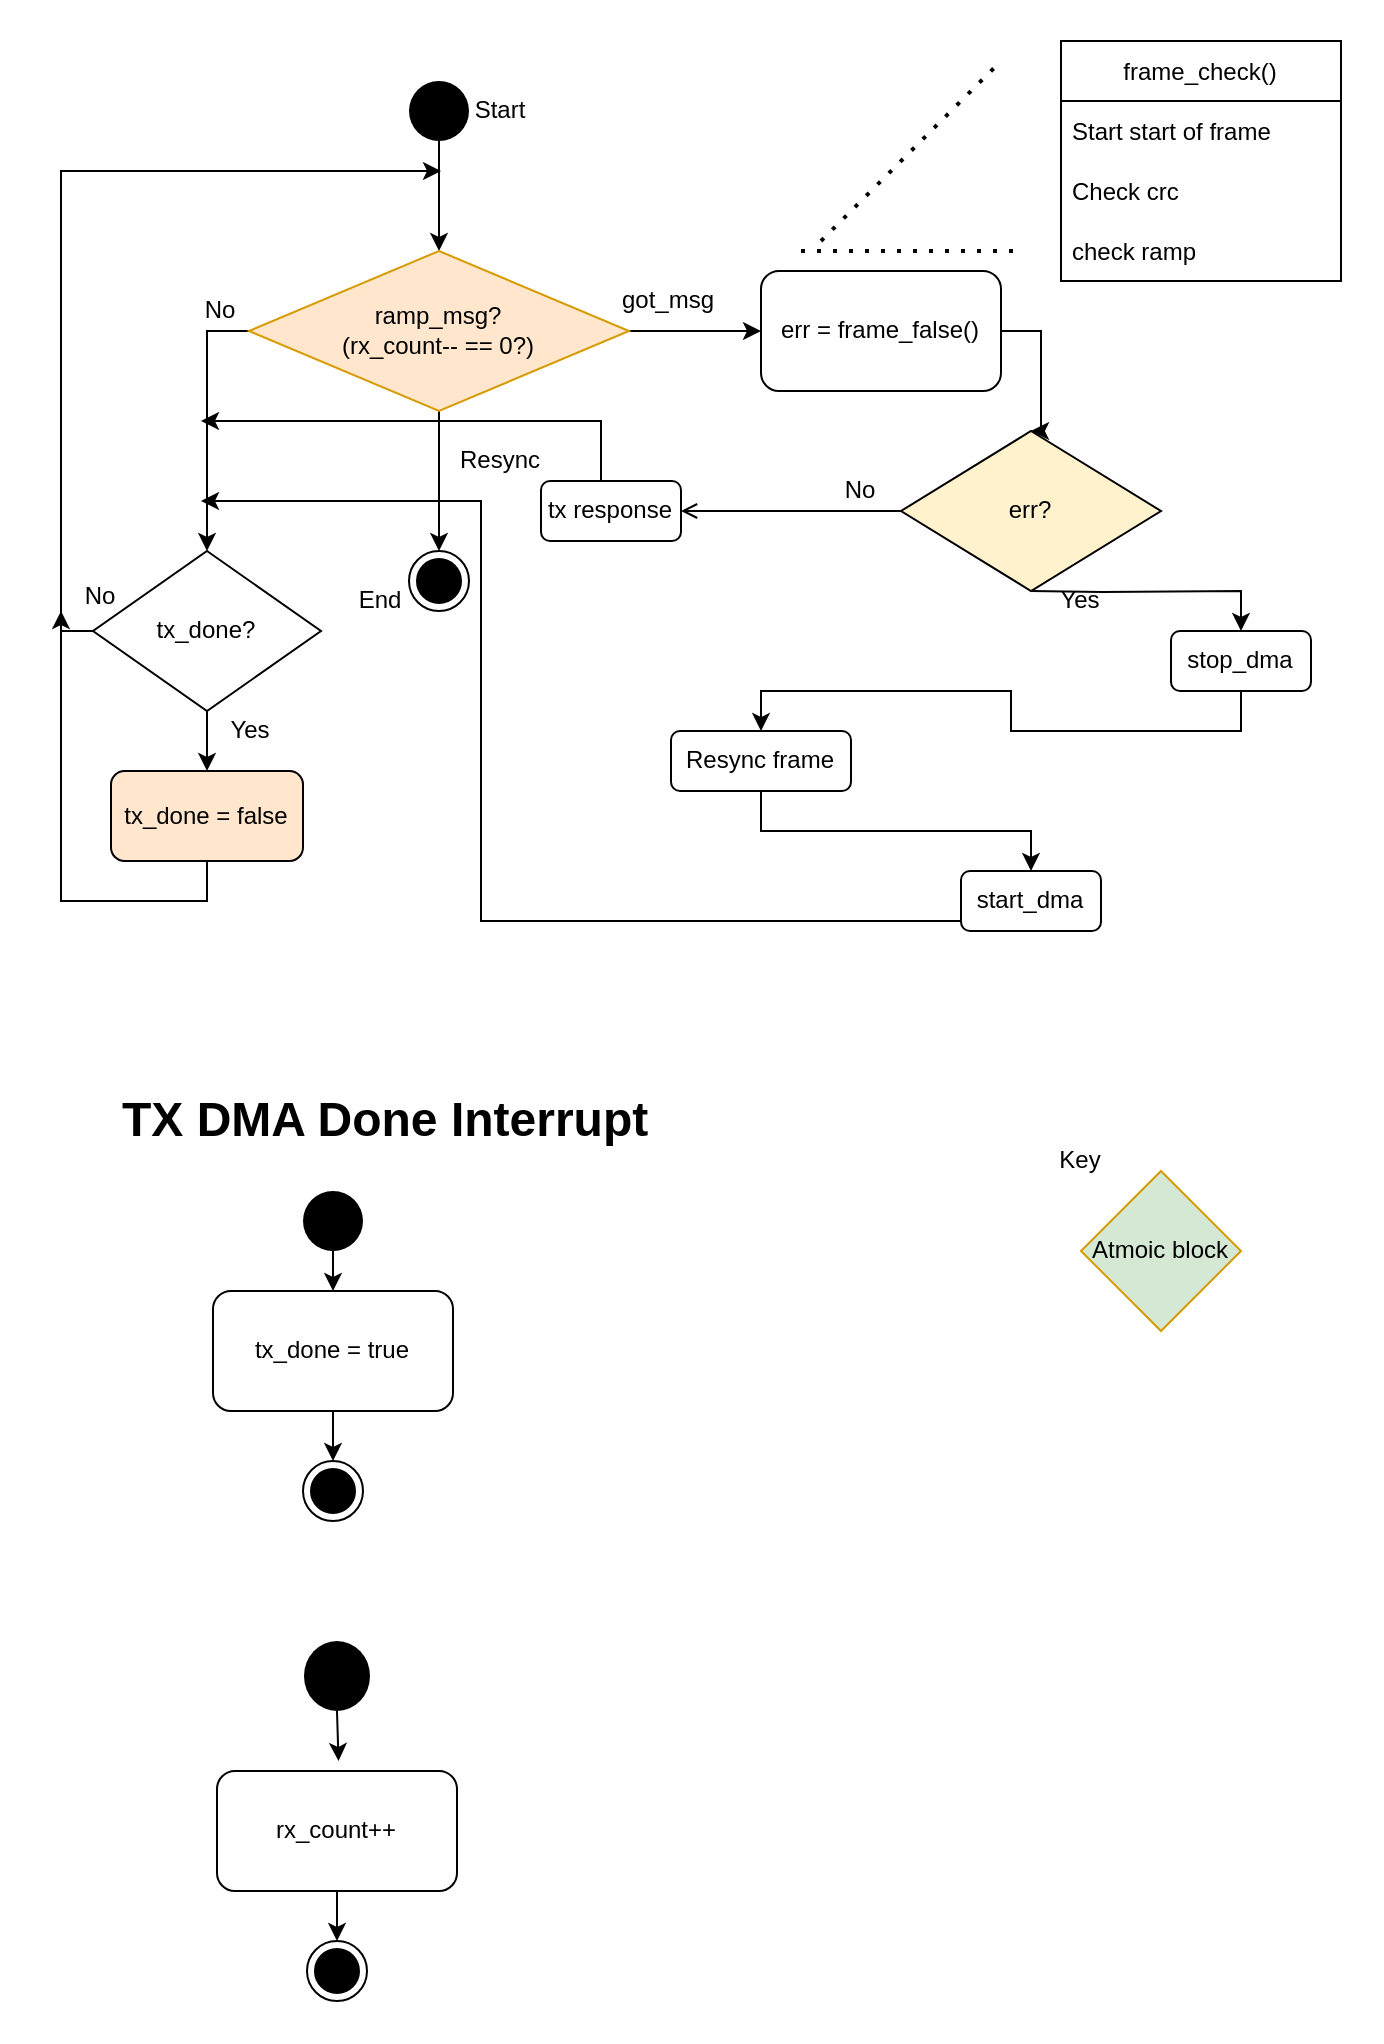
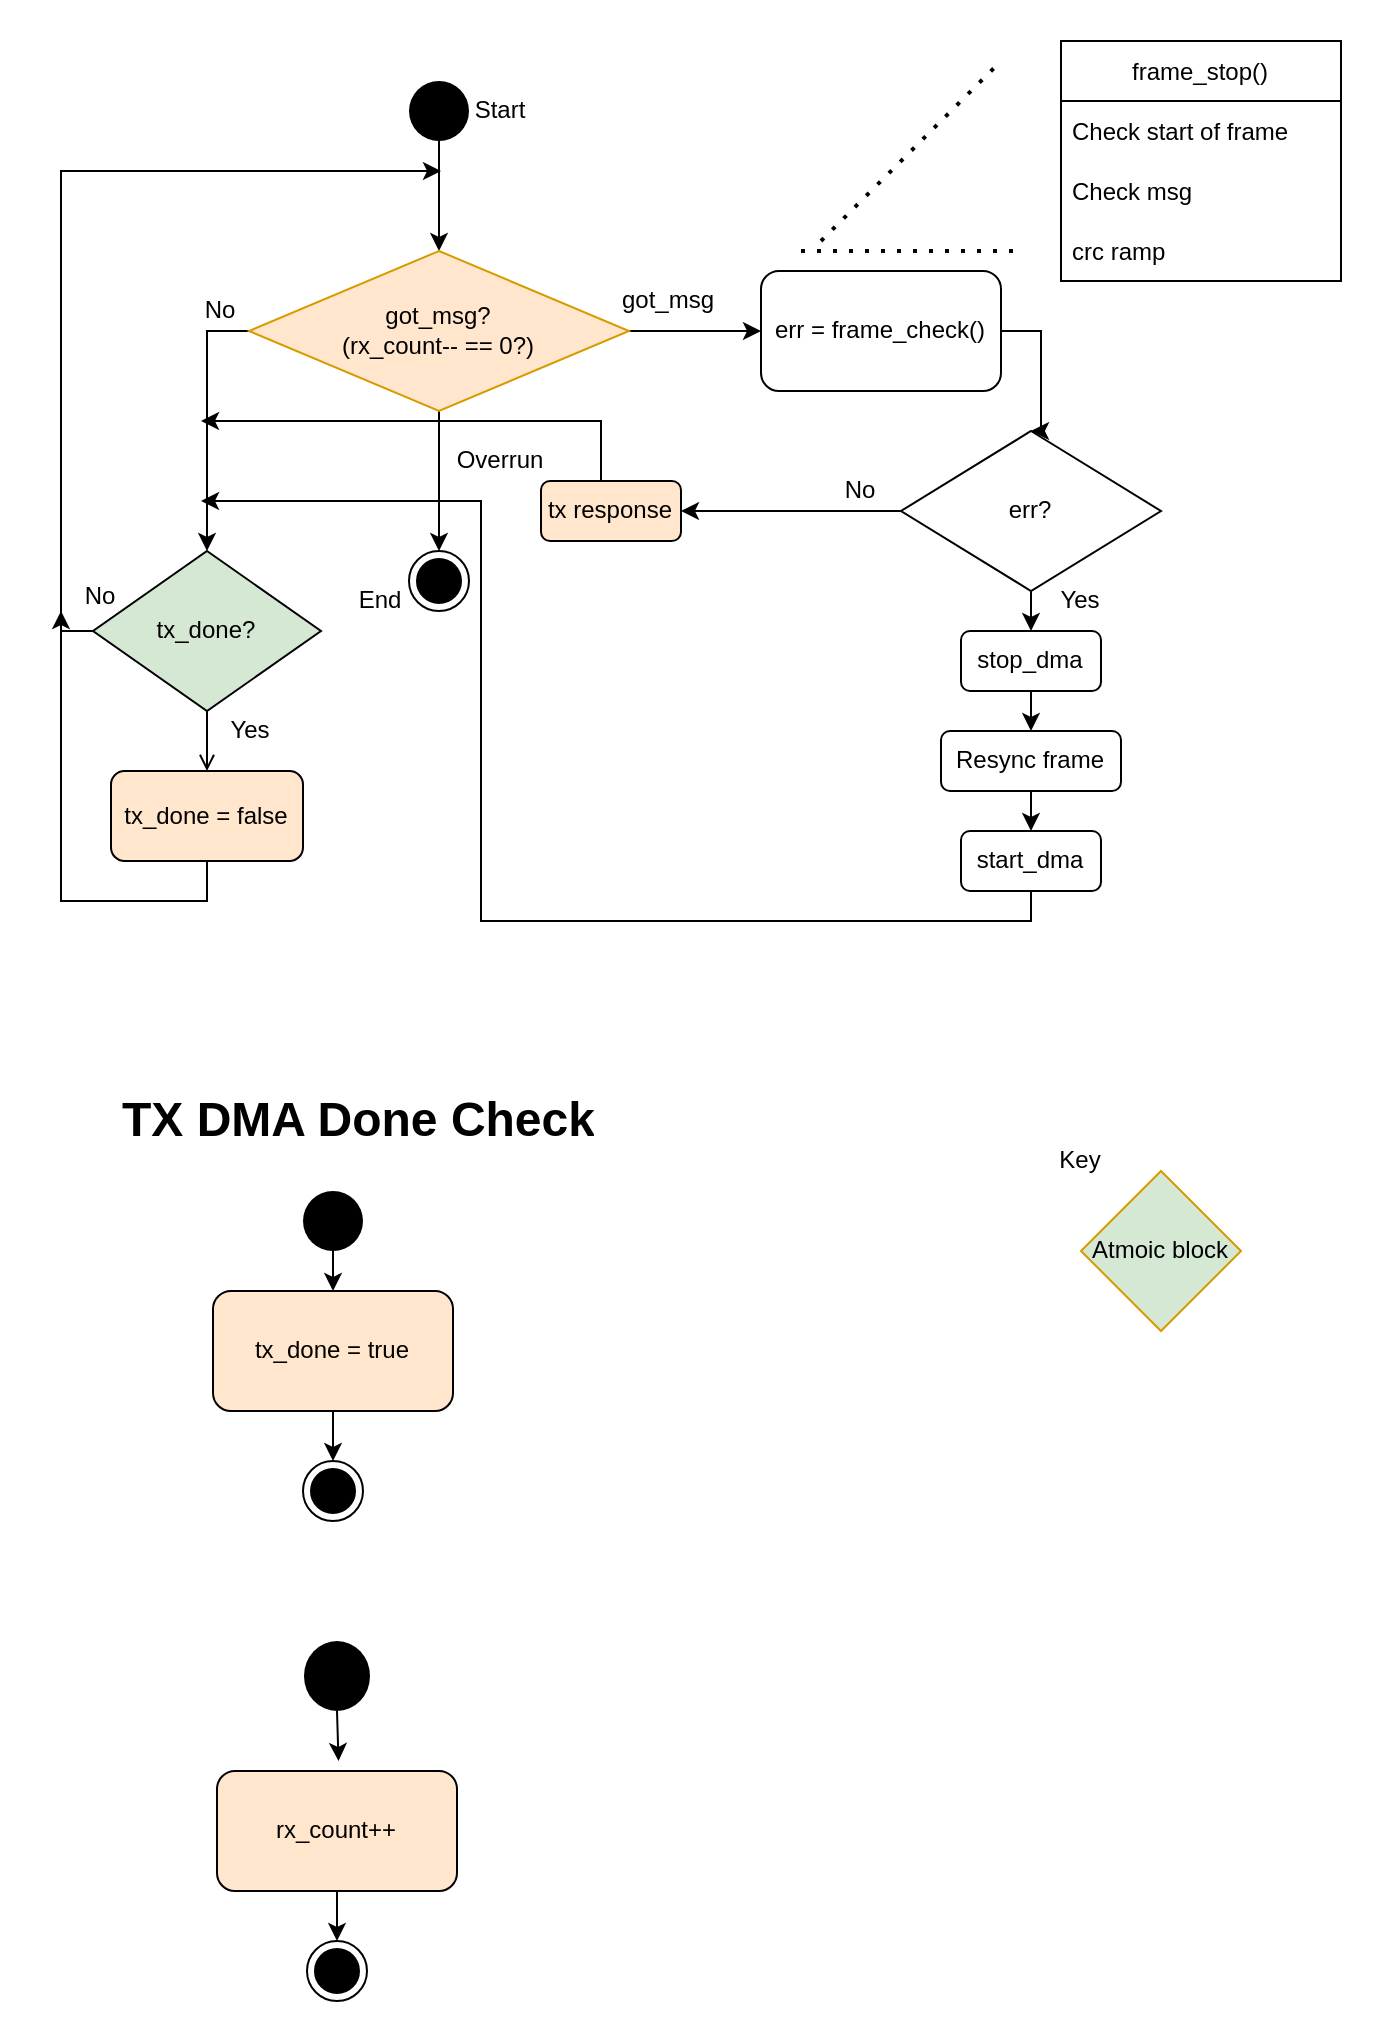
- <mxCell id="13" value="frame_check()" style="swimlane;fontStyle=0;childLayout=stackLayout;horizontal=1;startSize=30;horizontalStack=0;resizeParent=1;resizeParentMax=0;resizeLast=0;collapsible=1;marginBottom=0;" vertex="1" parent="1"><mxGeometry x="530" y="20" width="140" height="120" as="geometry" /></mxCell>
+ <mxCell id="13" value="frame_stop()" style="swimlane;fontStyle=0;childLayout=stackLayout;horizontal=1;startSize=30;horizontalStack=0;resizeParent=1;resizeParentMax=0;resizeLast=0;collapsible=1;marginBottom=0;" vertex="1" parent="1"><mxGeometry x="530" y="20" width="140" height="120" as="geometry" /></mxCell>
- <mxCell id="14" value="Start start of frame" style="text;strokeColor=none;fillColor=none;align=left;verticalAlign=middle;spacingLeft=4;spacingRight=4;overflow=hidden;points=[[0,0.5],[1,0.5]];portConstraint=eastwest;rotatable=0;" vertex="1" parent="13"><mxGeometry y="30" width="140" height="30" as="geometry" /></mxCell>
+ <mxCell id="14" value="Check start of frame" style="text;strokeColor=none;fillColor=none;align=left;verticalAlign=middle;spacingLeft=4;spacingRight=4;overflow=hidden;points=[[0,0.5],[1,0.5]];portConstraint=eastwest;rotatable=0;" vertex="1" parent="13"><mxGeometry y="30" width="140" height="30" as="geometry" /></mxCell>
- <mxCell id="15" value="Check crc" style="text;strokeColor=none;fillColor=none;align=left;verticalAlign=middle;spacingLeft=4;spacingRight=4;overflow=hidden;points=[[0,0.5],[1,0.5]];portConstraint=eastwest;rotatable=0;" vertex="1" parent="13"><mxGeometry y="60" width="140" height="30" as="geometry" /></mxCell>
+ <mxCell id="15" value="Check msg" style="text;strokeColor=none;fillColor=none;align=left;verticalAlign=middle;spacingLeft=4;spacingRight=4;overflow=hidden;points=[[0,0.5],[1,0.5]];portConstraint=eastwest;rotatable=0;" vertex="1" parent="13"><mxGeometry y="60" width="140" height="30" as="geometry" /></mxCell>
- <mxCell id="16" value="check ramp" style="text;strokeColor=none;fillColor=none;align=left;verticalAlign=middle;spacingLeft=4;spacingRight=4;overflow=hidden;points=[[0,0.5],[1,0.5]];portConstraint=eastwest;rotatable=0;" vertex="1" parent="13"><mxGeometry y="90" width="140" height="30" as="geometry" /></mxCell>
+ <mxCell id="16" value="crc ramp" style="text;strokeColor=none;fillColor=none;align=left;verticalAlign=middle;spacingLeft=4;spacingRight=4;overflow=hidden;points=[[0,0.5],[1,0.5]];portConstraint=eastwest;rotatable=0;" vertex="1" parent="13"><mxGeometry y="90" width="140" height="30" as="geometry" /></mxCell>
- <mxCell id="24" value="ramp_msg?&lt;br&gt;(rx_count-- == 0?)&lt;br&gt;" style="rhombus;whiteSpace=wrap;html=1;fillColor=#ffe6cc;strokeColor=#d79b00;" vertex="1" parent="1"><mxGeometry x="124" y="125" width="190" height="80" as="geometry" /></mxCell>
+ <mxCell id="24" value="got_msg?&lt;br&gt;(rx_count-- == 0?)&lt;br&gt;" style="rhombus;whiteSpace=wrap;html=1;fillColor=#ffe6cc;strokeColor=#d79b00;" vertex="1" parent="1"><mxGeometry x="124" y="125" width="190" height="80" as="geometry" /></mxCell>
- <mxCell id="31" value="err = frame_false()" style="rounded=1;whiteSpace=wrap;html=1;" vertex="1" parent="1"><mxGeometry x="380" y="135" width="120" height="60" as="geometry" /></mxCell>
+ <mxCell id="31" value="err = frame_check()" style="rounded=1;whiteSpace=wrap;html=1;" vertex="1" parent="1"><mxGeometry x="380" y="135" width="120" height="60" as="geometry" /></mxCell>
- <mxCell id="42" value="Resync" style="text;html=1;strokeColor=none;fillColor=none;align=center;verticalAlign=middle;whiteSpace=wrap;rounded=0;" vertex="1" parent="1"><mxGeometry x="220" y="215" width="60" height="30" as="geometry" /></mxCell>
+ <mxCell id="42" value="Overrun" style="text;html=1;strokeColor=none;fillColor=none;align=center;verticalAlign=middle;whiteSpace=wrap;rounded=0;" vertex="1" parent="1"><mxGeometry x="220" y="215" width="60" height="30" as="geometry" /></mxCell>
- <mxCell id="50" value="tx response" style="rounded=1;whiteSpace=wrap;html=1;" vertex="1" parent="1"><mxGeometry x="270" y="240" width="70" height="30" as="geometry" /></mxCell>
+ <mxCell id="50" value="tx response" style="rounded=1;whiteSpace=wrap;html=1;fillColor=#ffe6cc;" vertex="1" parent="1"><mxGeometry x="270" y="240" width="70" height="30" as="geometry" /></mxCell>
- <mxCell id="26" style="edgeStyle=orthogonalEdgeStyle;rounded=0;orthogonalLoop=1;jettySize=auto;html=1;exitX=0;exitY=0.5;exitDx=0;exitDy=0;entryX=1;entryY=0.5;entryDx=0;entryDy=0;endArrow=open;" edge="1" parent="1" source="27" target="50"><mxGeometry relative="1" as="geometry" /></mxCell>
+ <mxCell id="26" style="edgeStyle=orthogonalEdgeStyle;rounded=0;orthogonalLoop=1;jettySize=auto;html=1;exitX=0;exitY=0.5;exitDx=0;exitDy=0;entryX=1;entryY=0.5;entryDx=0;entryDy=0;" edge="1" parent="1" source="27" target="50"><mxGeometry relative="1" as="geometry" /></mxCell>
- <mxCell id="27" value="err?" style="rhombus;whiteSpace=wrap;html=1;fillColor=#fff2cc;" vertex="1" parent="1"><mxGeometry x="450" y="215" width="130" height="80" as="geometry" /></mxCell>
+ <mxCell id="27" value="err?" style="rhombus;whiteSpace=wrap;html=1;" vertex="1" parent="1"><mxGeometry x="450" y="215" width="130" height="80" as="geometry" /></mxCell>
- <mxCell id="38" value="tx_done?" style="rhombus;whiteSpace=wrap;html=1;" vertex="1" parent="1"><mxGeometry x="46" y="275" width="114" height="80" as="geometry" /></mxCell>
+ <mxCell id="38" value="tx_done?" style="rhombus;whiteSpace=wrap;html=1;fillColor=#d5e8d4;" vertex="1" parent="1"><mxGeometry x="46" y="275" width="114" height="80" as="geometry" /></mxCell>
- <mxCell id="29" value="stop_dma" style="rounded=1;whiteSpace=wrap;html=1;" vertex="1" parent="1"><mxGeometry x="585" y="315" width="70" height="30" as="geometry" /></mxCell>
+ <mxCell id="29" value="stop_dma" style="rounded=1;whiteSpace=wrap;html=1;" vertex="1" parent="1"><mxGeometry x="480" y="315" width="70" height="30" as="geometry" /></mxCell>
- <mxCell id="36" style="edgeStyle=orthogonalEdgeStyle;rounded=0;orthogonalLoop=1;jettySize=auto;html=1;exitX=0.5;exitY=1;exitDx=0;exitDy=0;entryX=0.5;entryY=0;entryDx=0;entryDy=0;" edge="1" parent="1" source="38" target="40"><mxGeometry relative="1" as="geometry" /></mxCell>
+ <mxCell id="36" style="edgeStyle=orthogonalEdgeStyle;rounded=0;orthogonalLoop=1;jettySize=auto;html=1;exitX=0.5;exitY=1;exitDx=0;exitDy=0;entryX=0.5;entryY=0;entryDx=0;entryDy=0;endArrow=open;" edge="1" parent="1" source="38" target="40"><mxGeometry relative="1" as="geometry" /></mxCell>
- <mxCell id="33" value="Resync frame" style="rounded=1;whiteSpace=wrap;html=1;" vertex="1" parent="1"><mxGeometry x="335" y="365" width="90" height="30" as="geometry" /></mxCell>
+ <mxCell id="33" value="Resync frame" style="rounded=1;whiteSpace=wrap;html=1;" vertex="1" parent="1"><mxGeometry x="470" y="365" width="90" height="30" as="geometry" /></mxCell>
- <mxCell id="35" value="start_dma" style="rounded=1;whiteSpace=wrap;html=1;" vertex="1" parent="1"><mxGeometry x="480" y="435" width="70" height="30" as="geometry" /></mxCell>
+ <mxCell id="35" value="start_dma" style="rounded=1;whiteSpace=wrap;html=1;" vertex="1" parent="1"><mxGeometry x="480" y="415" width="70" height="30" as="geometry" /></mxCell>
- <mxCell id="7" value="&lt;h1&gt;TX DMA Done Interrupt&lt;/h1&gt;" style="text;html=1;strokeColor=none;fillColor=none;spacing=5;spacingTop=-20;whiteSpace=wrap;overflow=hidden;rounded=0;" vertex="1" parent="1"><mxGeometry x="56" y="540" width="300" height="120" as="geometry" /></mxCell>
+ <mxCell id="7" value="&lt;h1&gt;TX DMA Done Check&lt;/h1&gt;" style="text;html=1;strokeColor=none;fillColor=none;spacing=5;spacingTop=-20;whiteSpace=wrap;overflow=hidden;rounded=0;" vertex="1" parent="1"><mxGeometry x="56" y="540" width="300" height="120" as="geometry" /></mxCell>
- <mxCell id="5" value="tx_done = true" style="rounded=1;whiteSpace=wrap;html=1;" vertex="1" parent="1"><mxGeometry x="106" y="645" width="120" height="60" as="geometry" /></mxCell>
+ <mxCell id="5" value="tx_done = true" style="rounded=1;whiteSpace=wrap;html=1;fillColor=#ffe6cc;" vertex="1" parent="1"><mxGeometry x="106" y="645" width="120" height="60" as="geometry" /></mxCell>
- <mxCell id="11" value="rx_count++" style="rounded=1;whiteSpace=wrap;html=1;" vertex="1" parent="1"><mxGeometry x="108" y="885" width="120" height="60" as="geometry" /></mxCell>
+ <mxCell id="11" value="rx_count++" style="rounded=1;whiteSpace=wrap;html=1;fillColor=#ffe6cc;" vertex="1" parent="1"><mxGeometry x="108" y="885" width="120" height="60" as="geometry" /></mxCell>
